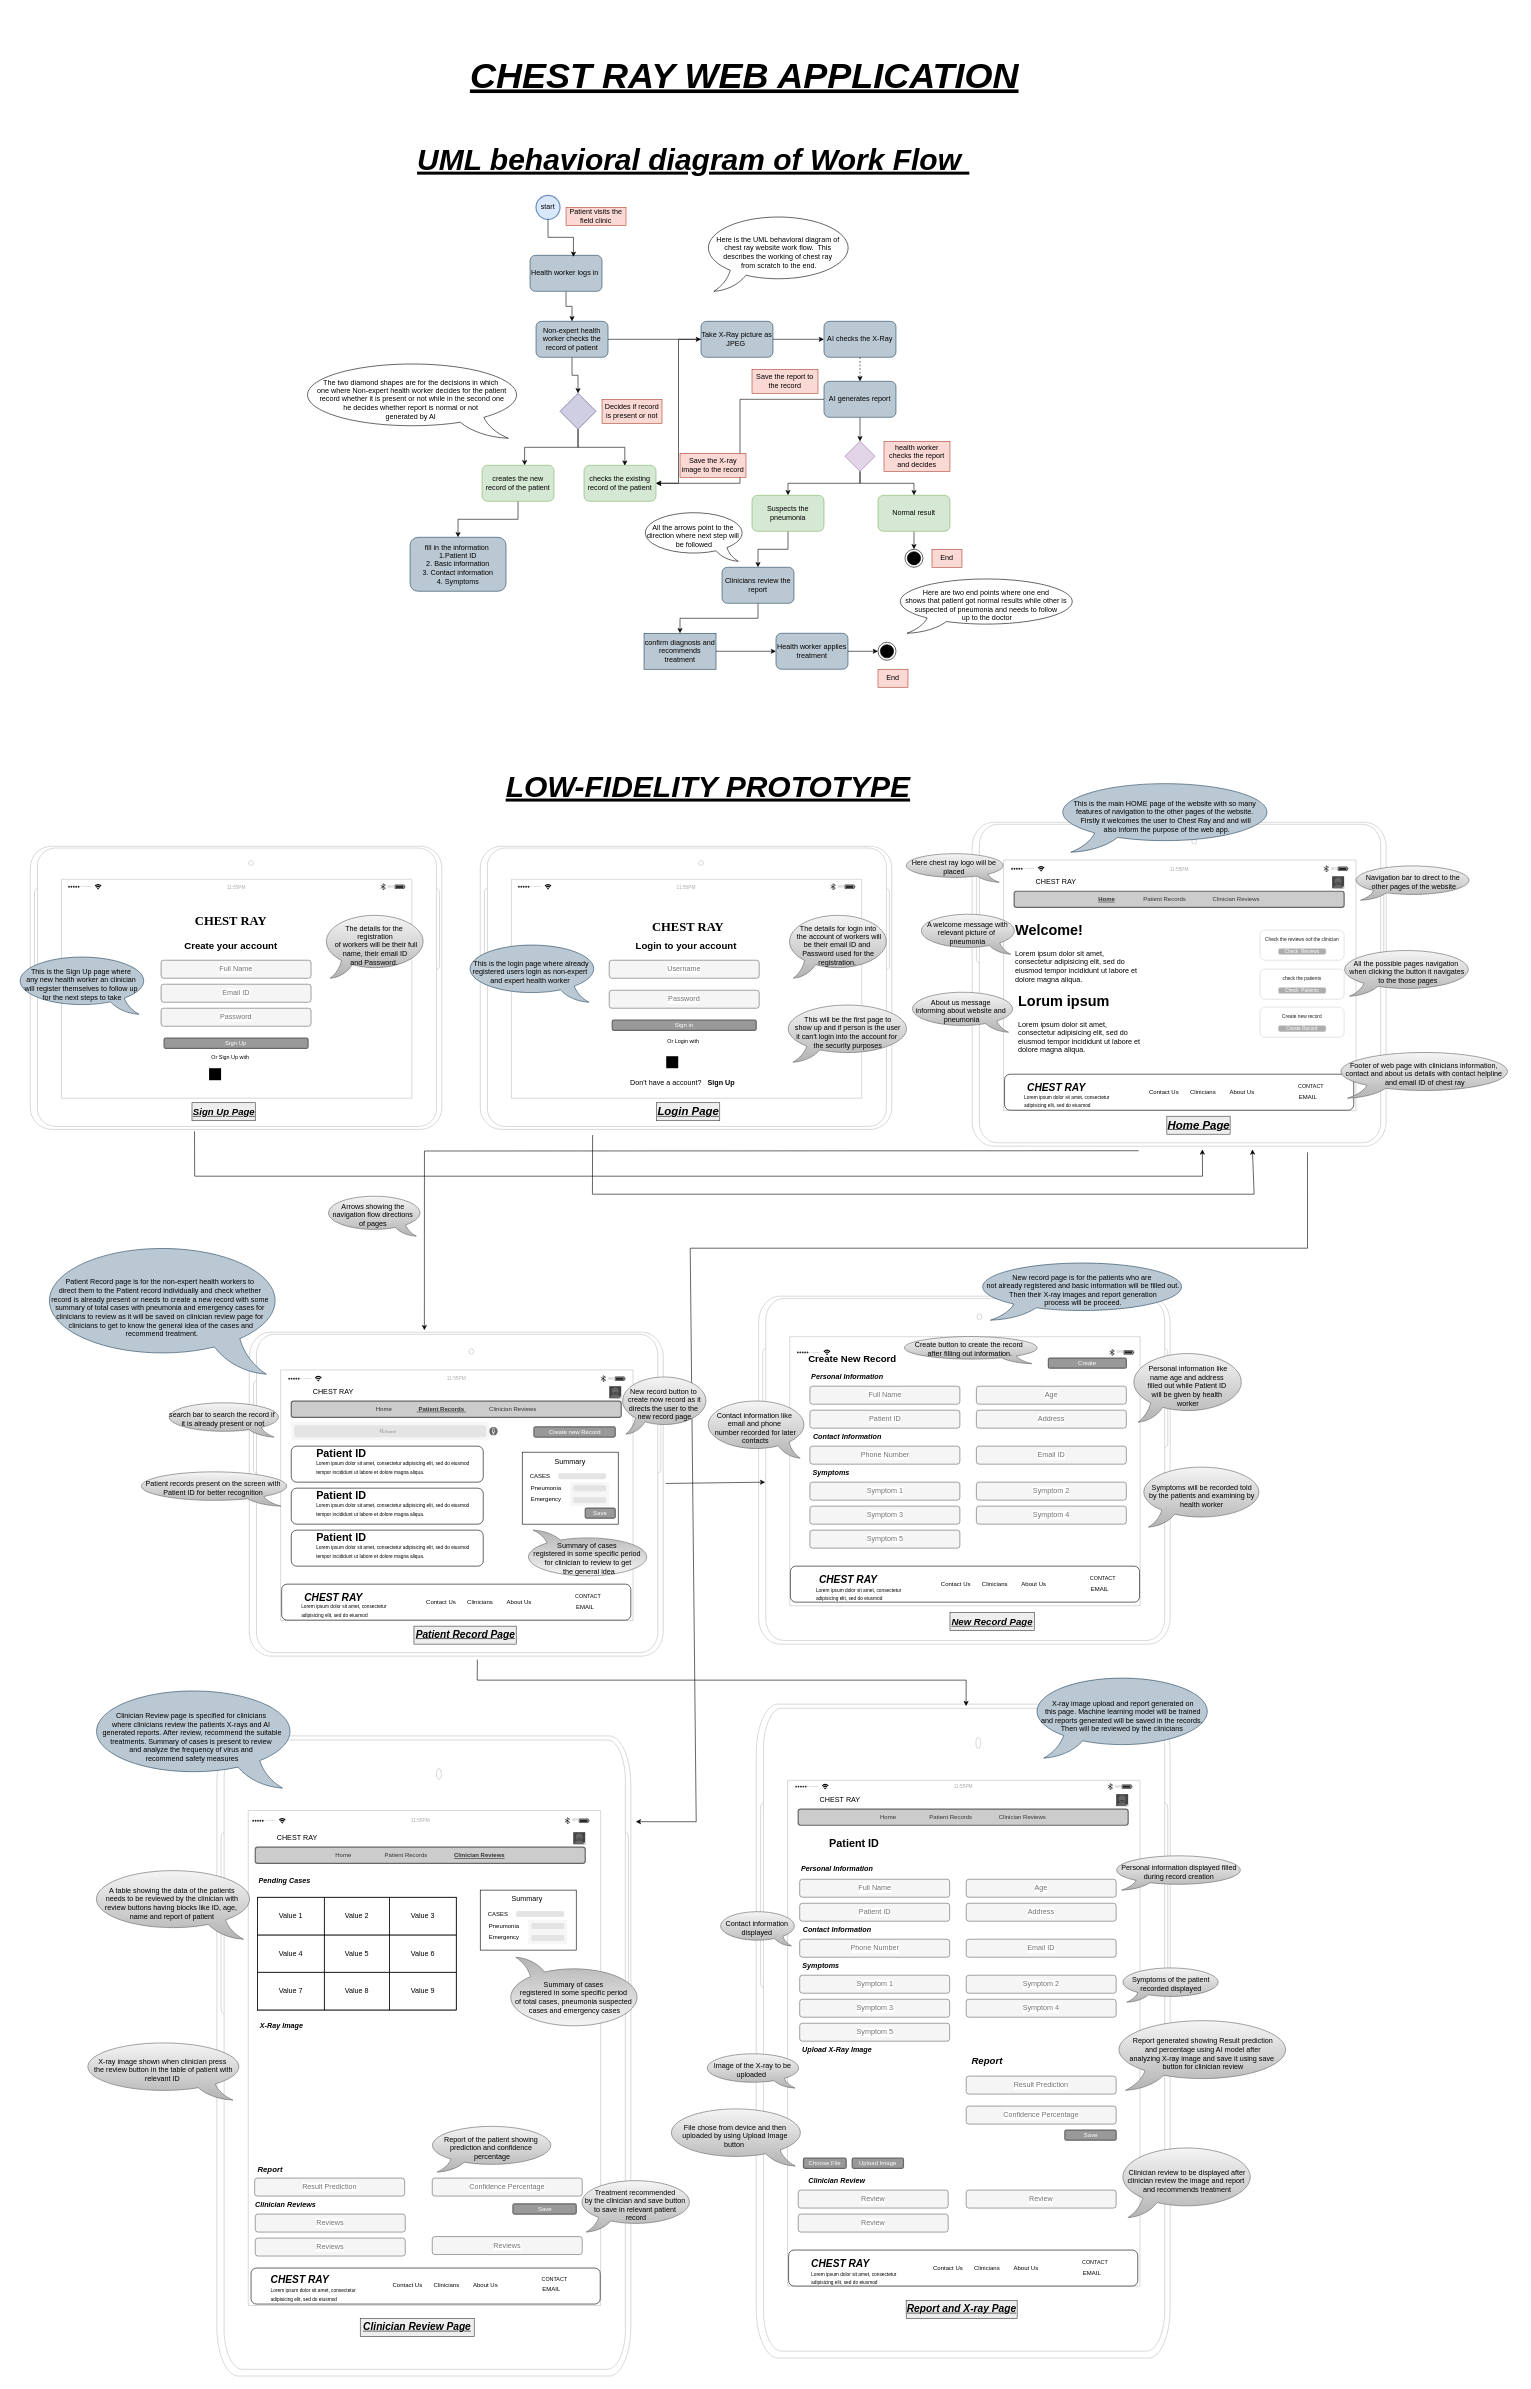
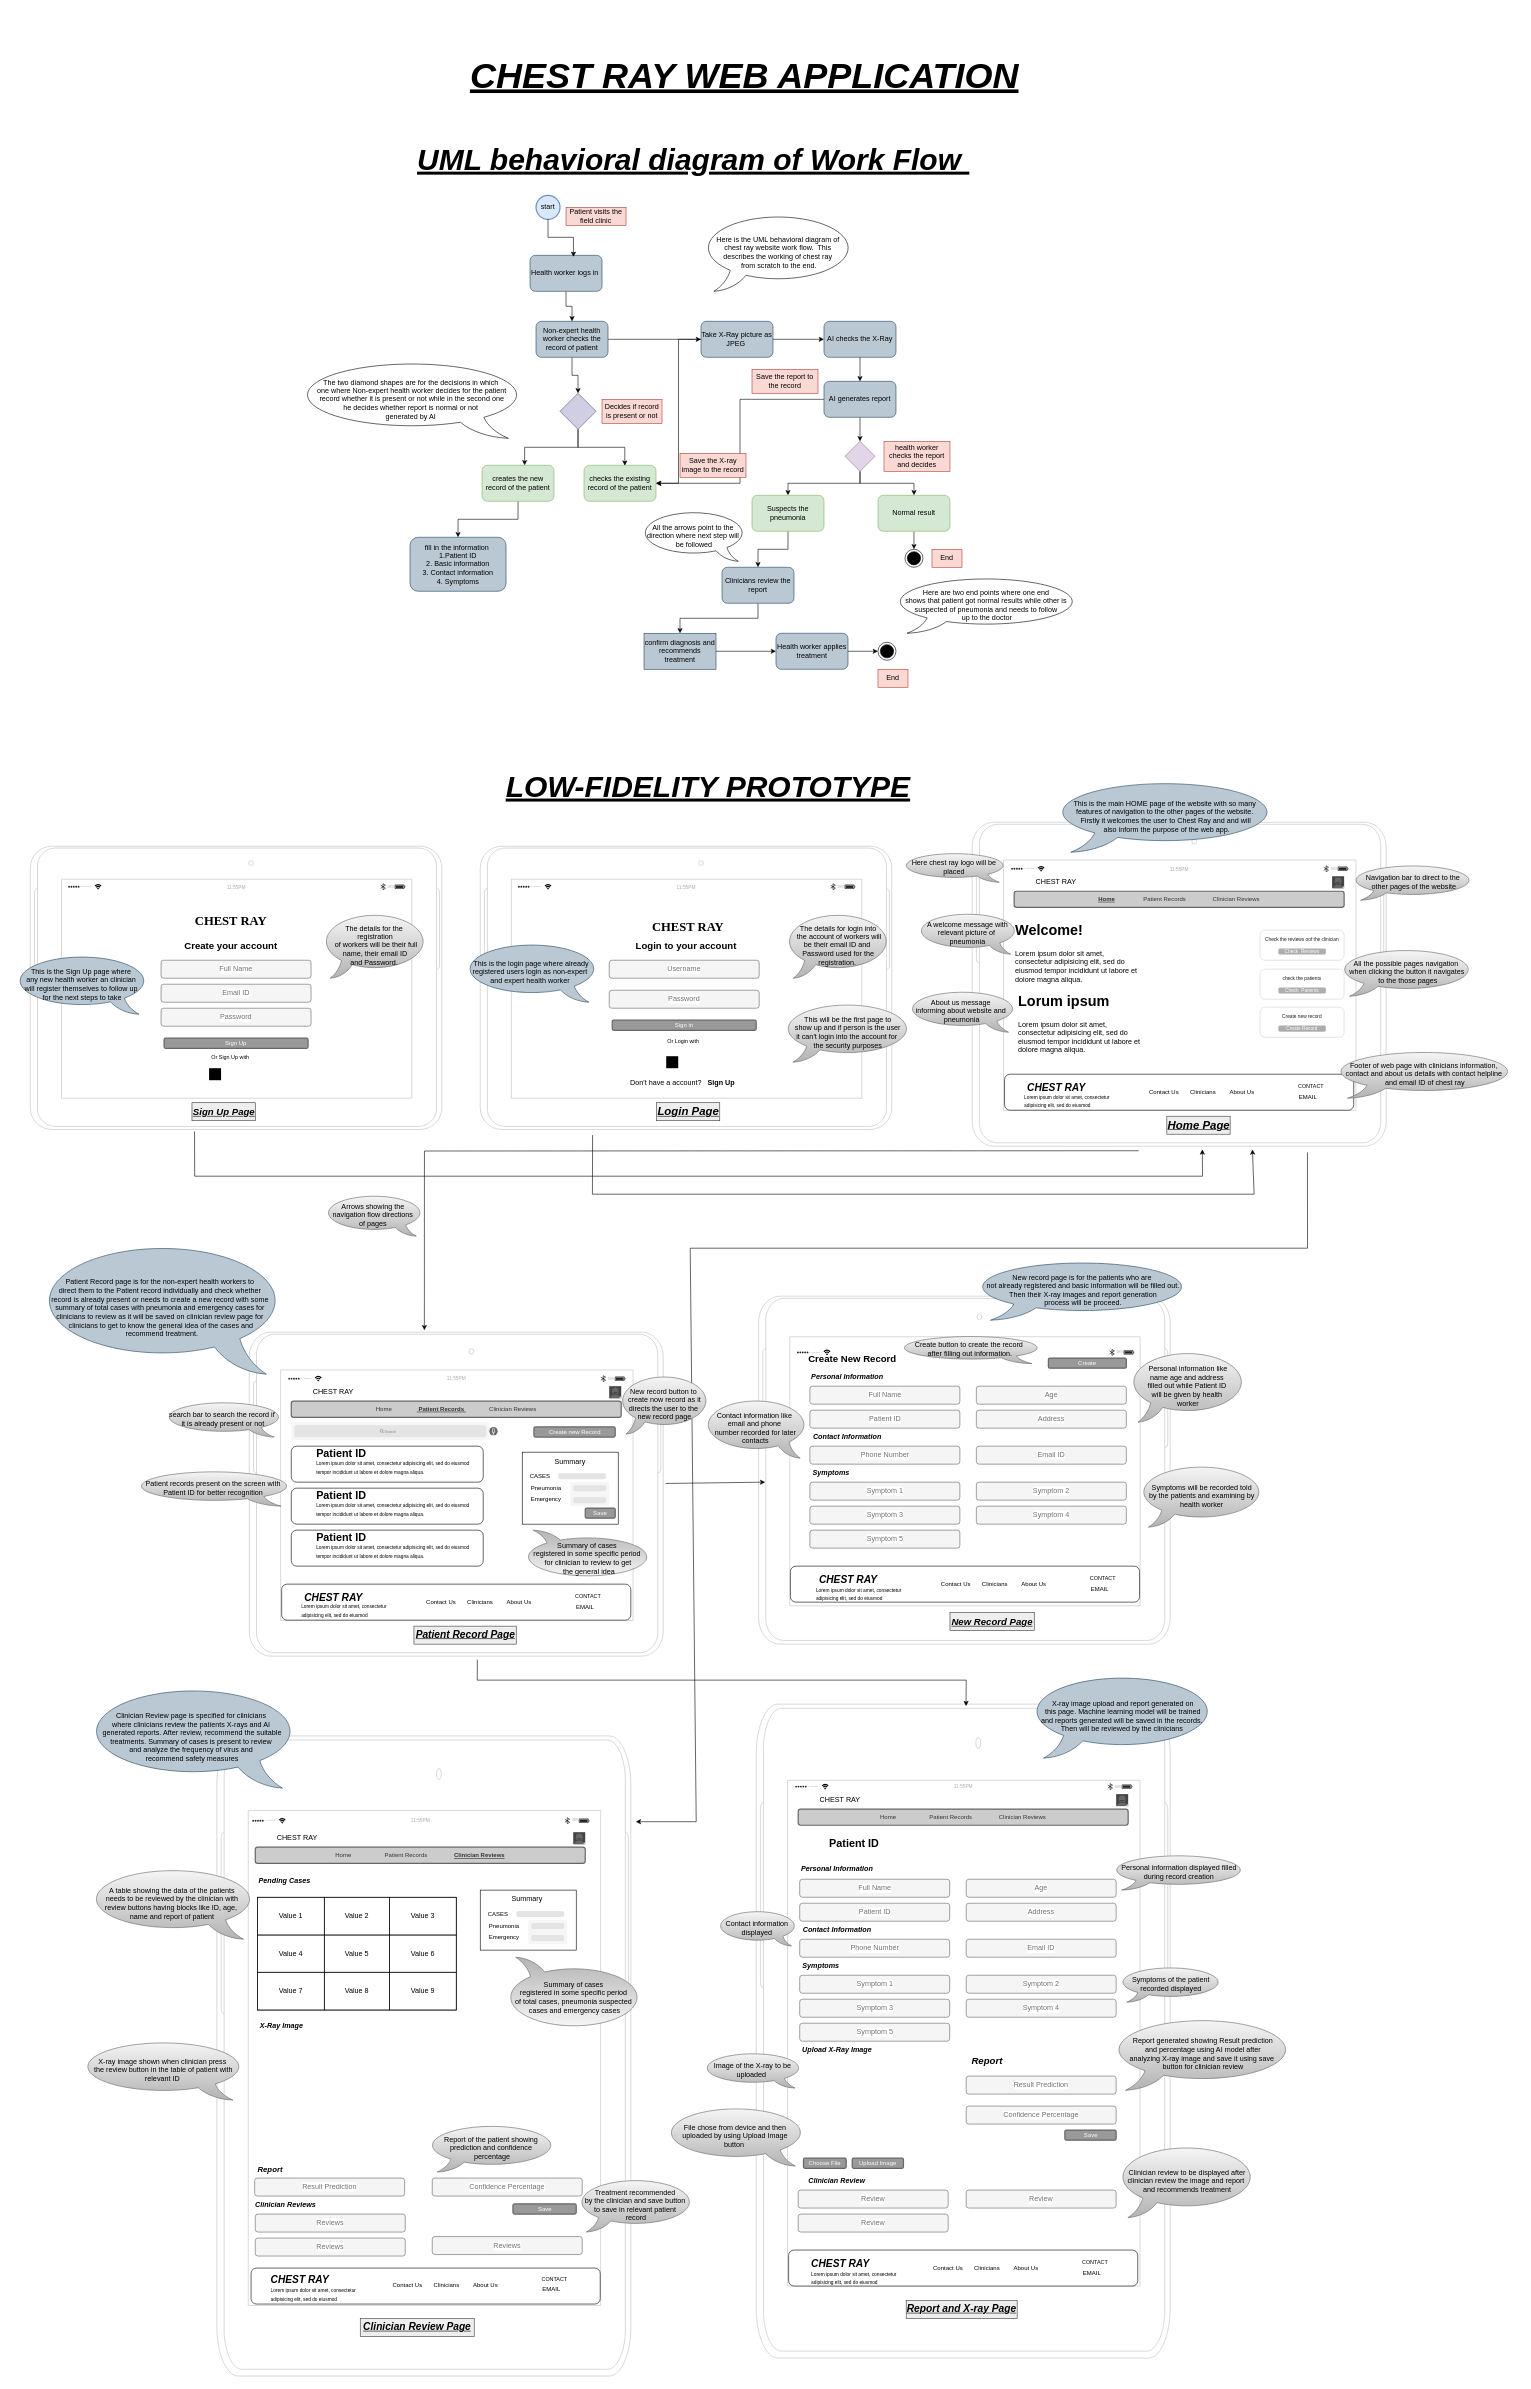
- <mxCell id="283" style="edgeStyle=orthogonalEdgeStyle;rounded=0;orthogonalLoop=1;jettySize=auto;html=1;exitX=0.5;exitY=1;exitDx=0;exitDy=0;entryX=0.5;entryY=0;entryDx=0;entryDy=0;dashed=1;" parent="1" source="279" target="282" edge="1"><mxGeometry relative="1" as="geometry"><mxPoint x="1442" y="755" as="targetPoint" /></mxGeometry></mxCell>
+ <mxCell id="283" style="edgeStyle=orthogonalEdgeStyle;rounded=0;orthogonalLoop=1;jettySize=auto;html=1;exitX=0.5;exitY=1;exitDx=0;exitDy=0;entryX=0.5;entryY=0;entryDx=0;entryDy=0;" parent="1" source="279" target="282" edge="1"><mxGeometry relative="1" as="geometry"><mxPoint x="1442" y="755" as="targetPoint" /></mxGeometry></mxCell>
